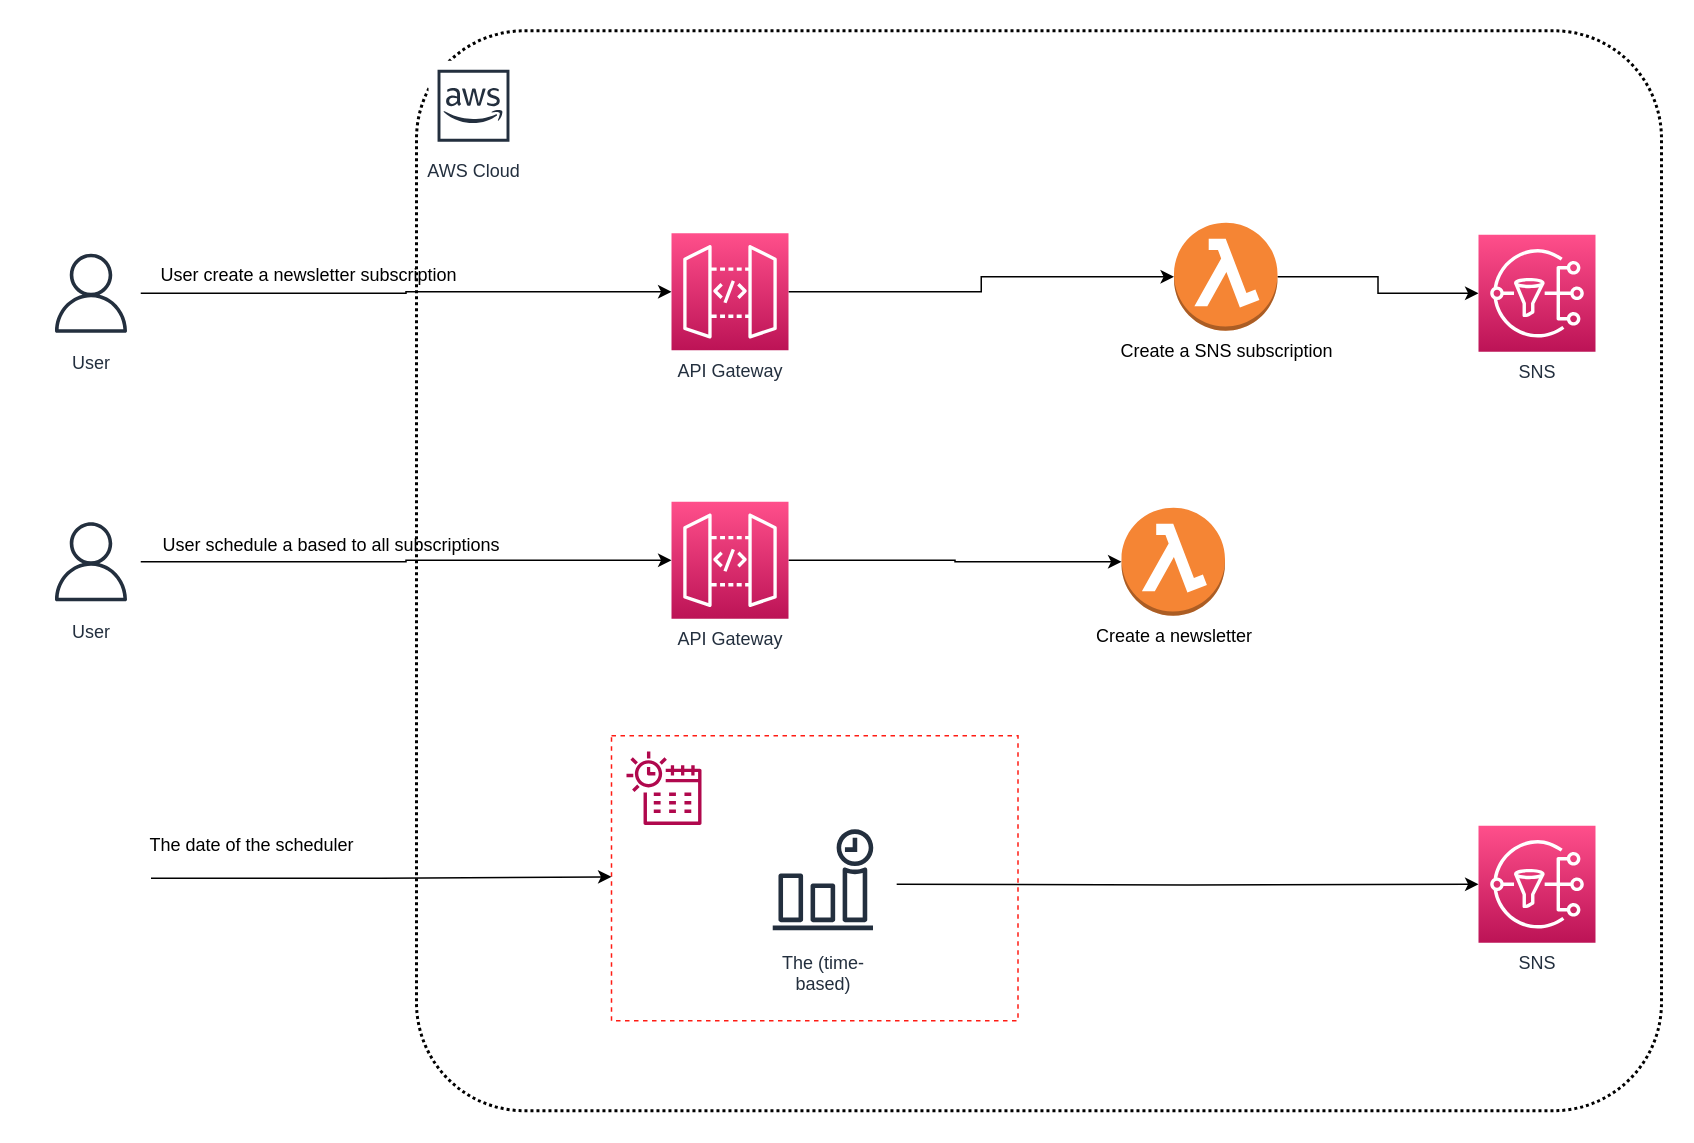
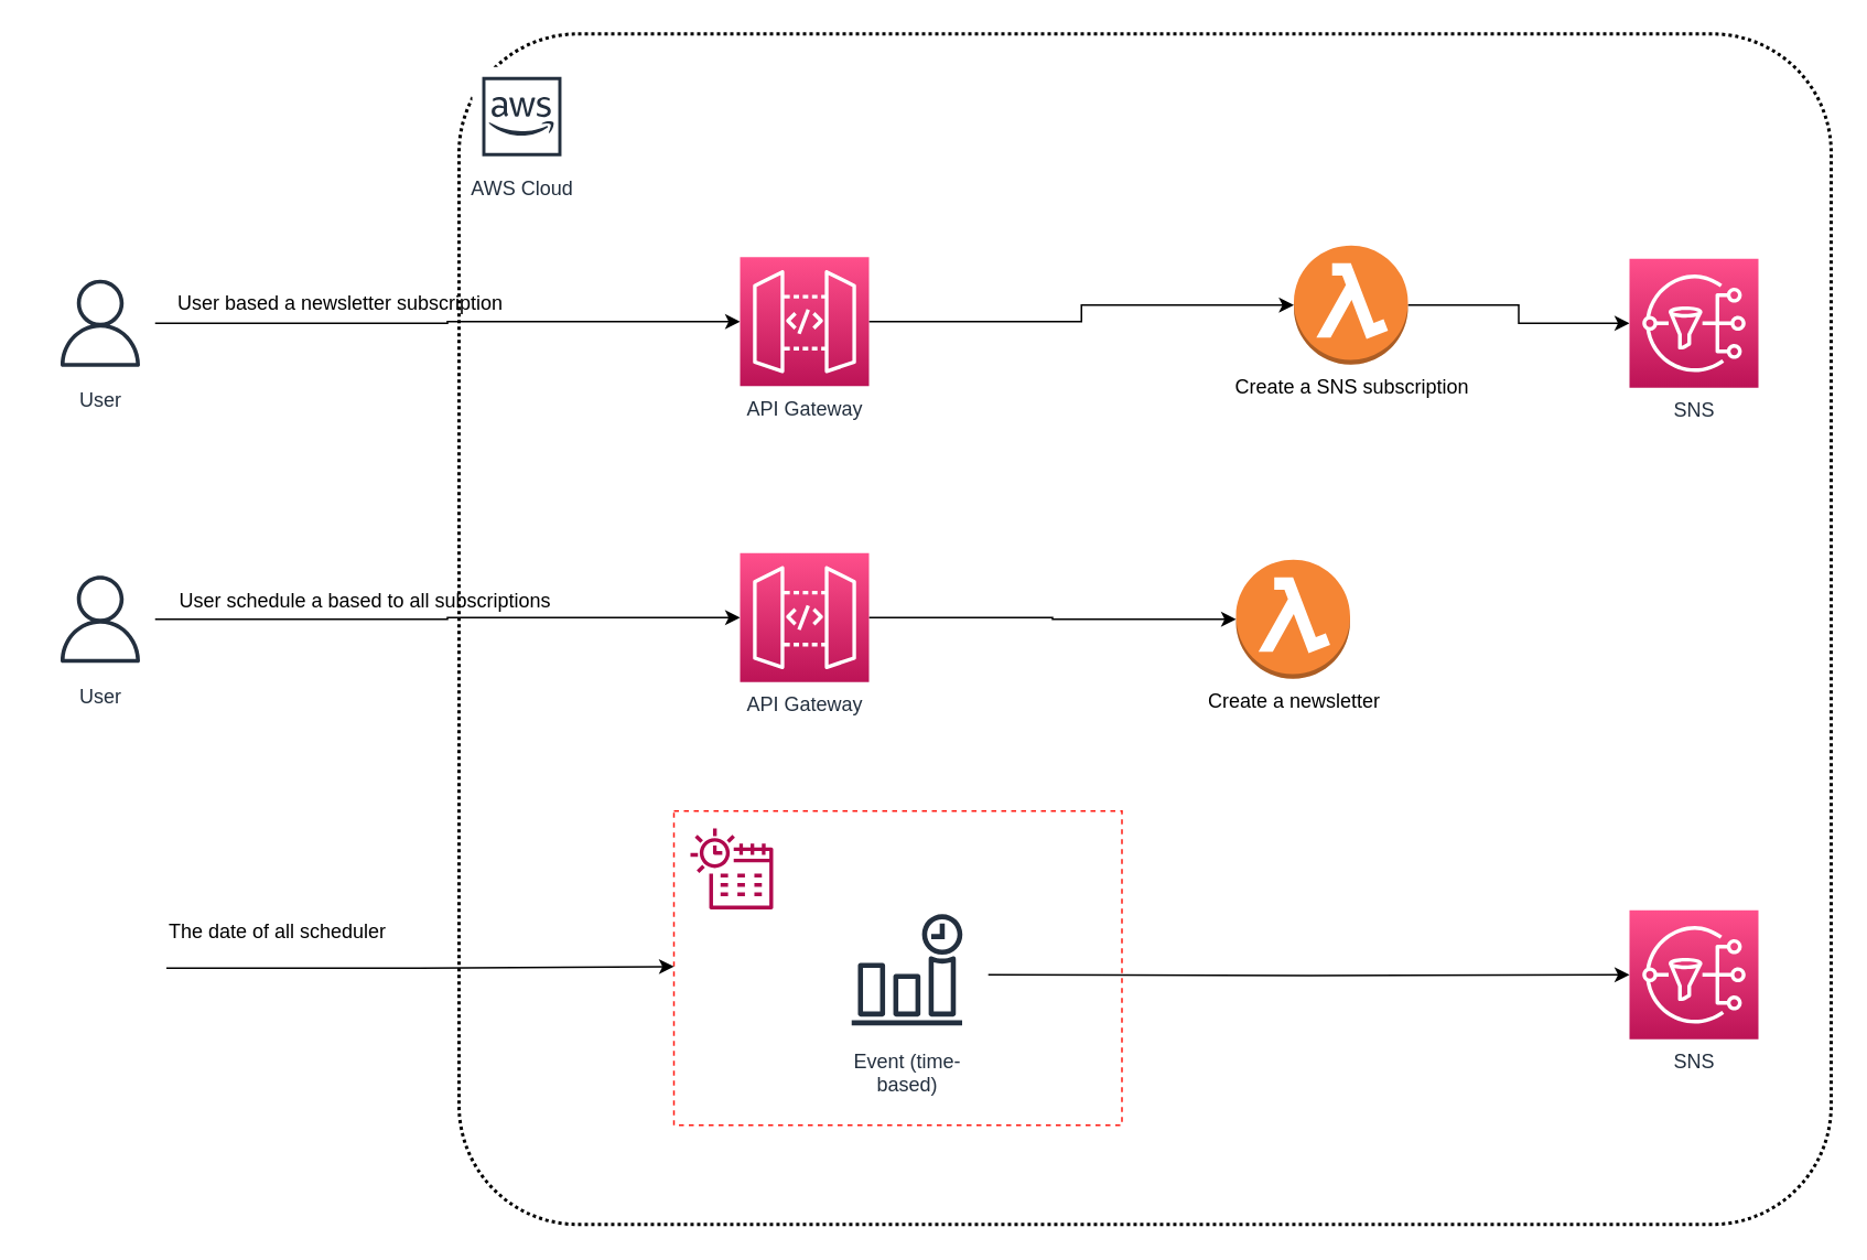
- <mxCell id="11" value="User create a newsletter subscription" style="text;html=1;align=center;verticalAlign=middle;resizable=0;points=[];autosize=1;strokeColor=none;fillColor=none;" vertex="1" parent="1"><mxGeometry x="95" y="168" width="220" height="30" as="geometry" /></mxCell>
+ <mxCell id="11" value="User based a newsletter subscription" style="text;html=1;align=center;verticalAlign=middle;resizable=0;points=[];autosize=1;strokeColor=none;fillColor=none;" vertex="1" parent="1"><mxGeometry x="95" y="168" width="220" height="30" as="geometry" /></mxCell>
- <mxCell id="25" value="The date of the scheduler" style="text;html=1;align=center;verticalAlign=middle;resizable=0;points=[];autosize=1;strokeColor=none;fillColor=none;" vertex="1" parent="1"><mxGeometry x="87" y="548" width="160" height="30" as="geometry" /></mxCell>
+ <mxCell id="25" value="The date of all scheduler" style="text;html=1;align=center;verticalAlign=middle;resizable=0;points=[];autosize=1;strokeColor=none;fillColor=none;" vertex="1" parent="1"><mxGeometry x="87" y="548" width="160" height="30" as="geometry" /></mxCell>
- <mxCell id="23" value="The (time-&#10;based)" style="sketch=0;outlineConnect=0;fontColor=#232F3E;gradientColor=none;strokeColor=#232F3E;fillColor=#ffffff;dashed=0;verticalLabelPosition=bottom;verticalAlign=top;align=center;html=1;fontSize=12;fontStyle=0;aspect=fixed;shape=mxgraph.aws4.resourceIcon;resIcon=mxgraph.aws4.event_time_based;" vertex="1" parent="1"><mxGeometry x="506" y="544" width="84" height="84" as="geometry" /></mxCell>
+ <mxCell id="23" value="Event (time-&#10;based)" style="sketch=0;outlineConnect=0;fontColor=#232F3E;gradientColor=none;strokeColor=#232F3E;fillColor=#ffffff;dashed=0;verticalLabelPosition=bottom;verticalAlign=top;align=center;html=1;fontSize=12;fontStyle=0;aspect=fixed;shape=mxgraph.aws4.resourceIcon;resIcon=mxgraph.aws4.event_time_based;" vertex="1" parent="1"><mxGeometry x="506" y="544" width="84" height="84" as="geometry" /></mxCell>
